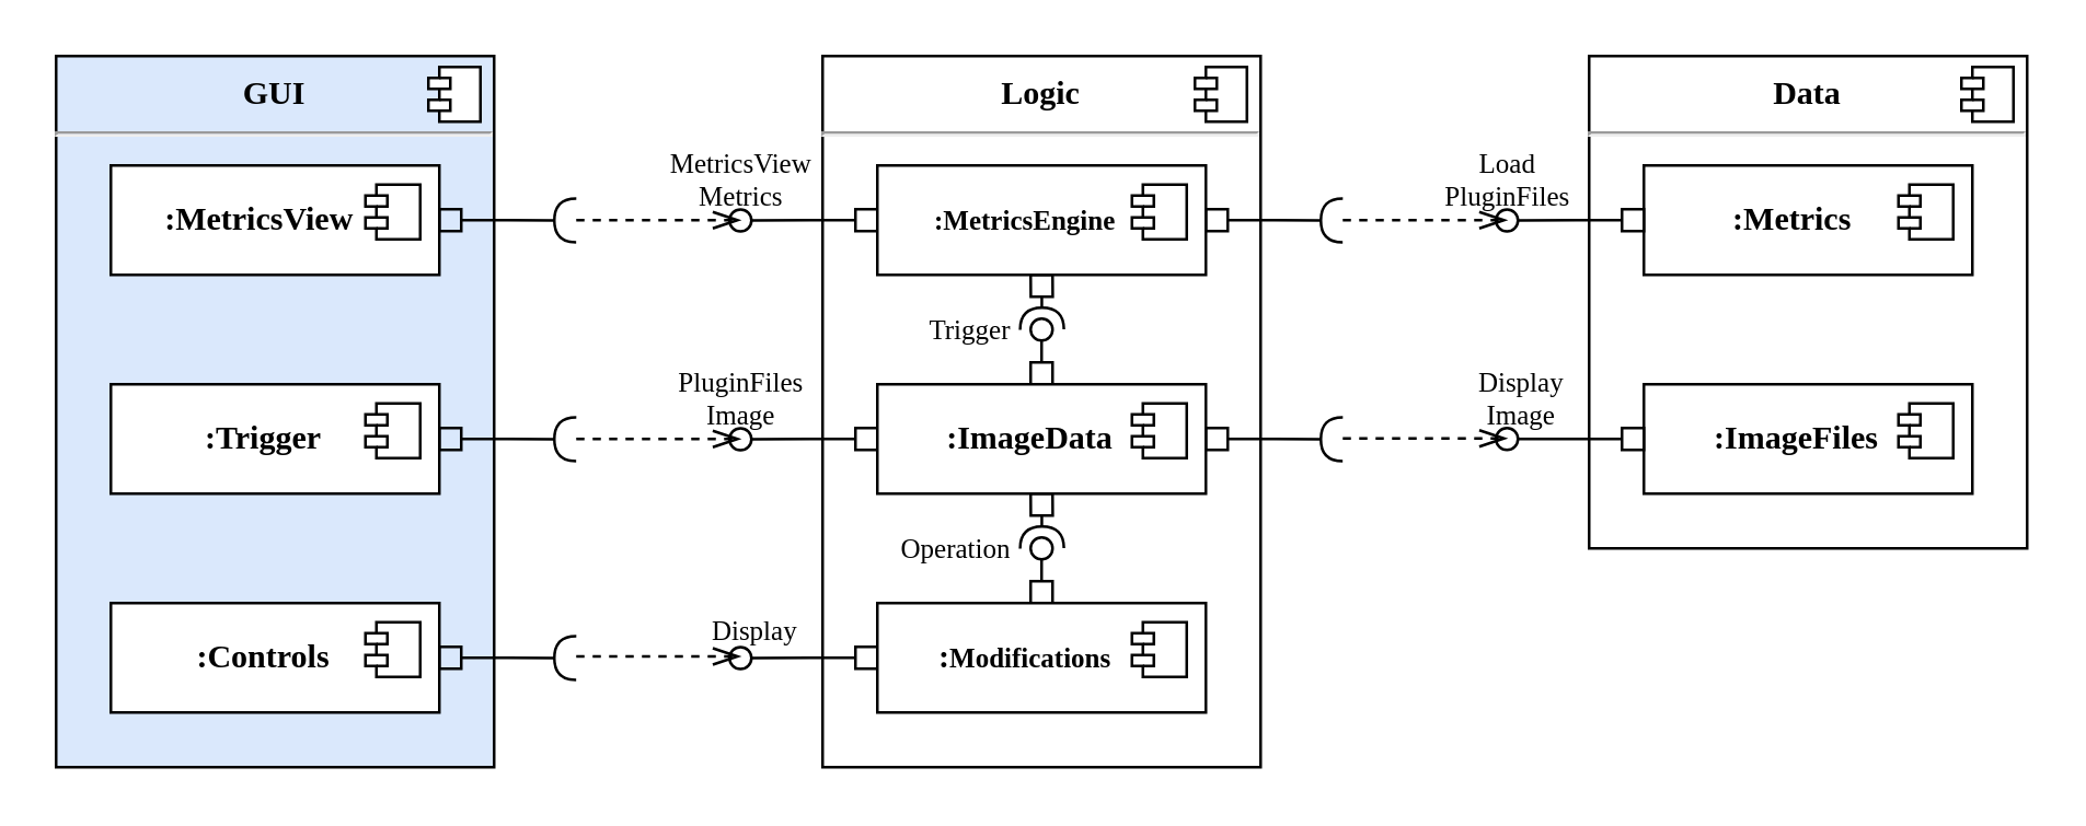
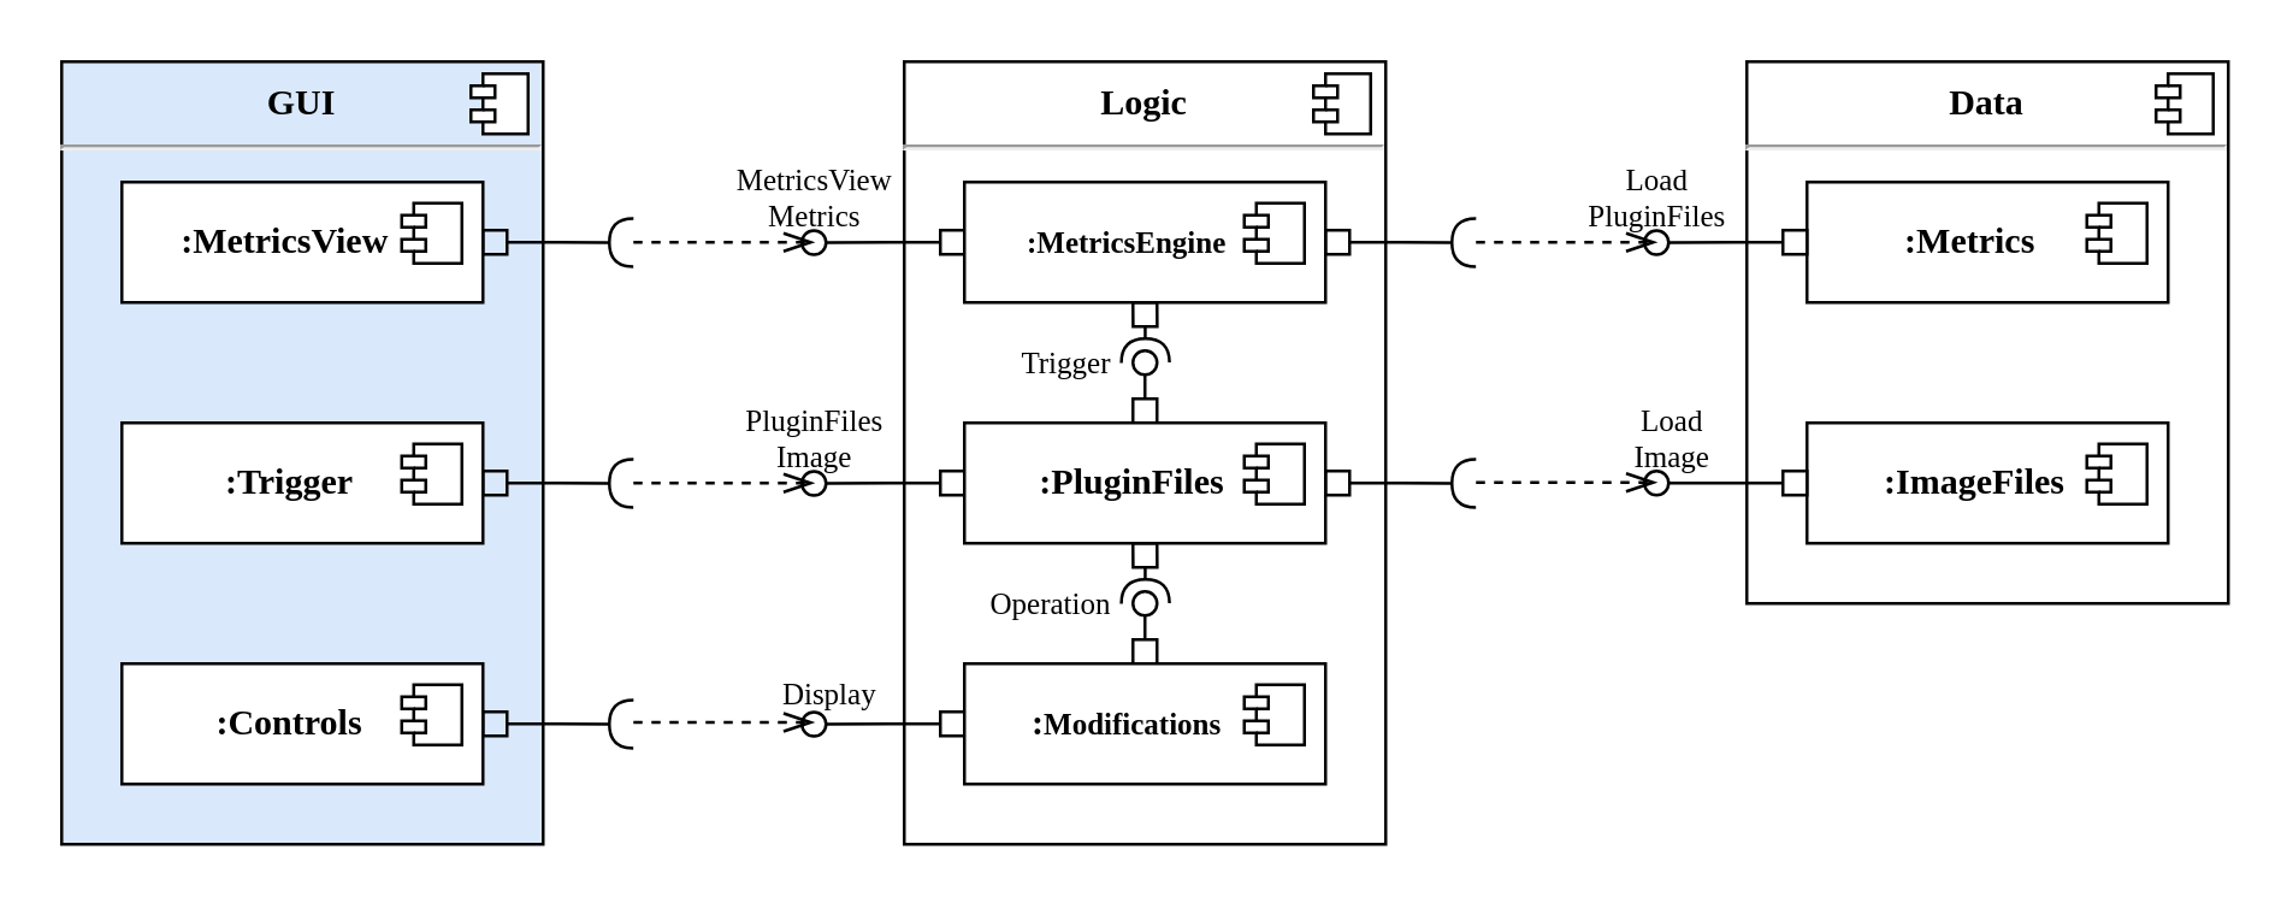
- <mxCell id="37" value="Display&lt;br&gt;Image" style="text;html=1;align=center;verticalAlign=middle;resizable=0;points=[];autosize=1;fontSize=10;fontFamily=Lucida Console;fontColor=#000000;comic=0;" parent="1" vertex="1"><mxGeometry x="530" y="130" width="50" height="30" as="geometry" /></mxCell>
+ <mxCell id="37" value="Load&lt;br&gt;Image" style="text;html=1;align=center;verticalAlign=middle;resizable=0;points=[];autosize=1;fontSize=10;fontFamily=Lucida Console;fontColor=#000000;comic=0;" parent="1" vertex="1"><mxGeometry x="530" y="130" width="50" height="30" as="geometry" /></mxCell>
- <mxCell id="33" value="&lt;b&gt;:ImageData&amp;nbsp; &amp;nbsp;&lt;/b&gt;" style="html=1;dropTarget=0;comic=0;fontFamily=Lucida Console;" parent="1" vertex="1"><mxGeometry x="320" y="140" width="120" height="40" as="geometry" /></mxCell>
+ <mxCell id="33" value="&lt;b&gt;:PluginFiles&amp;nbsp; &amp;nbsp;&lt;/b&gt;" style="html=1;dropTarget=0;comic=0;fontFamily=Lucida Console;" parent="1" vertex="1"><mxGeometry x="320" y="140" width="120" height="40" as="geometry" /></mxCell>
